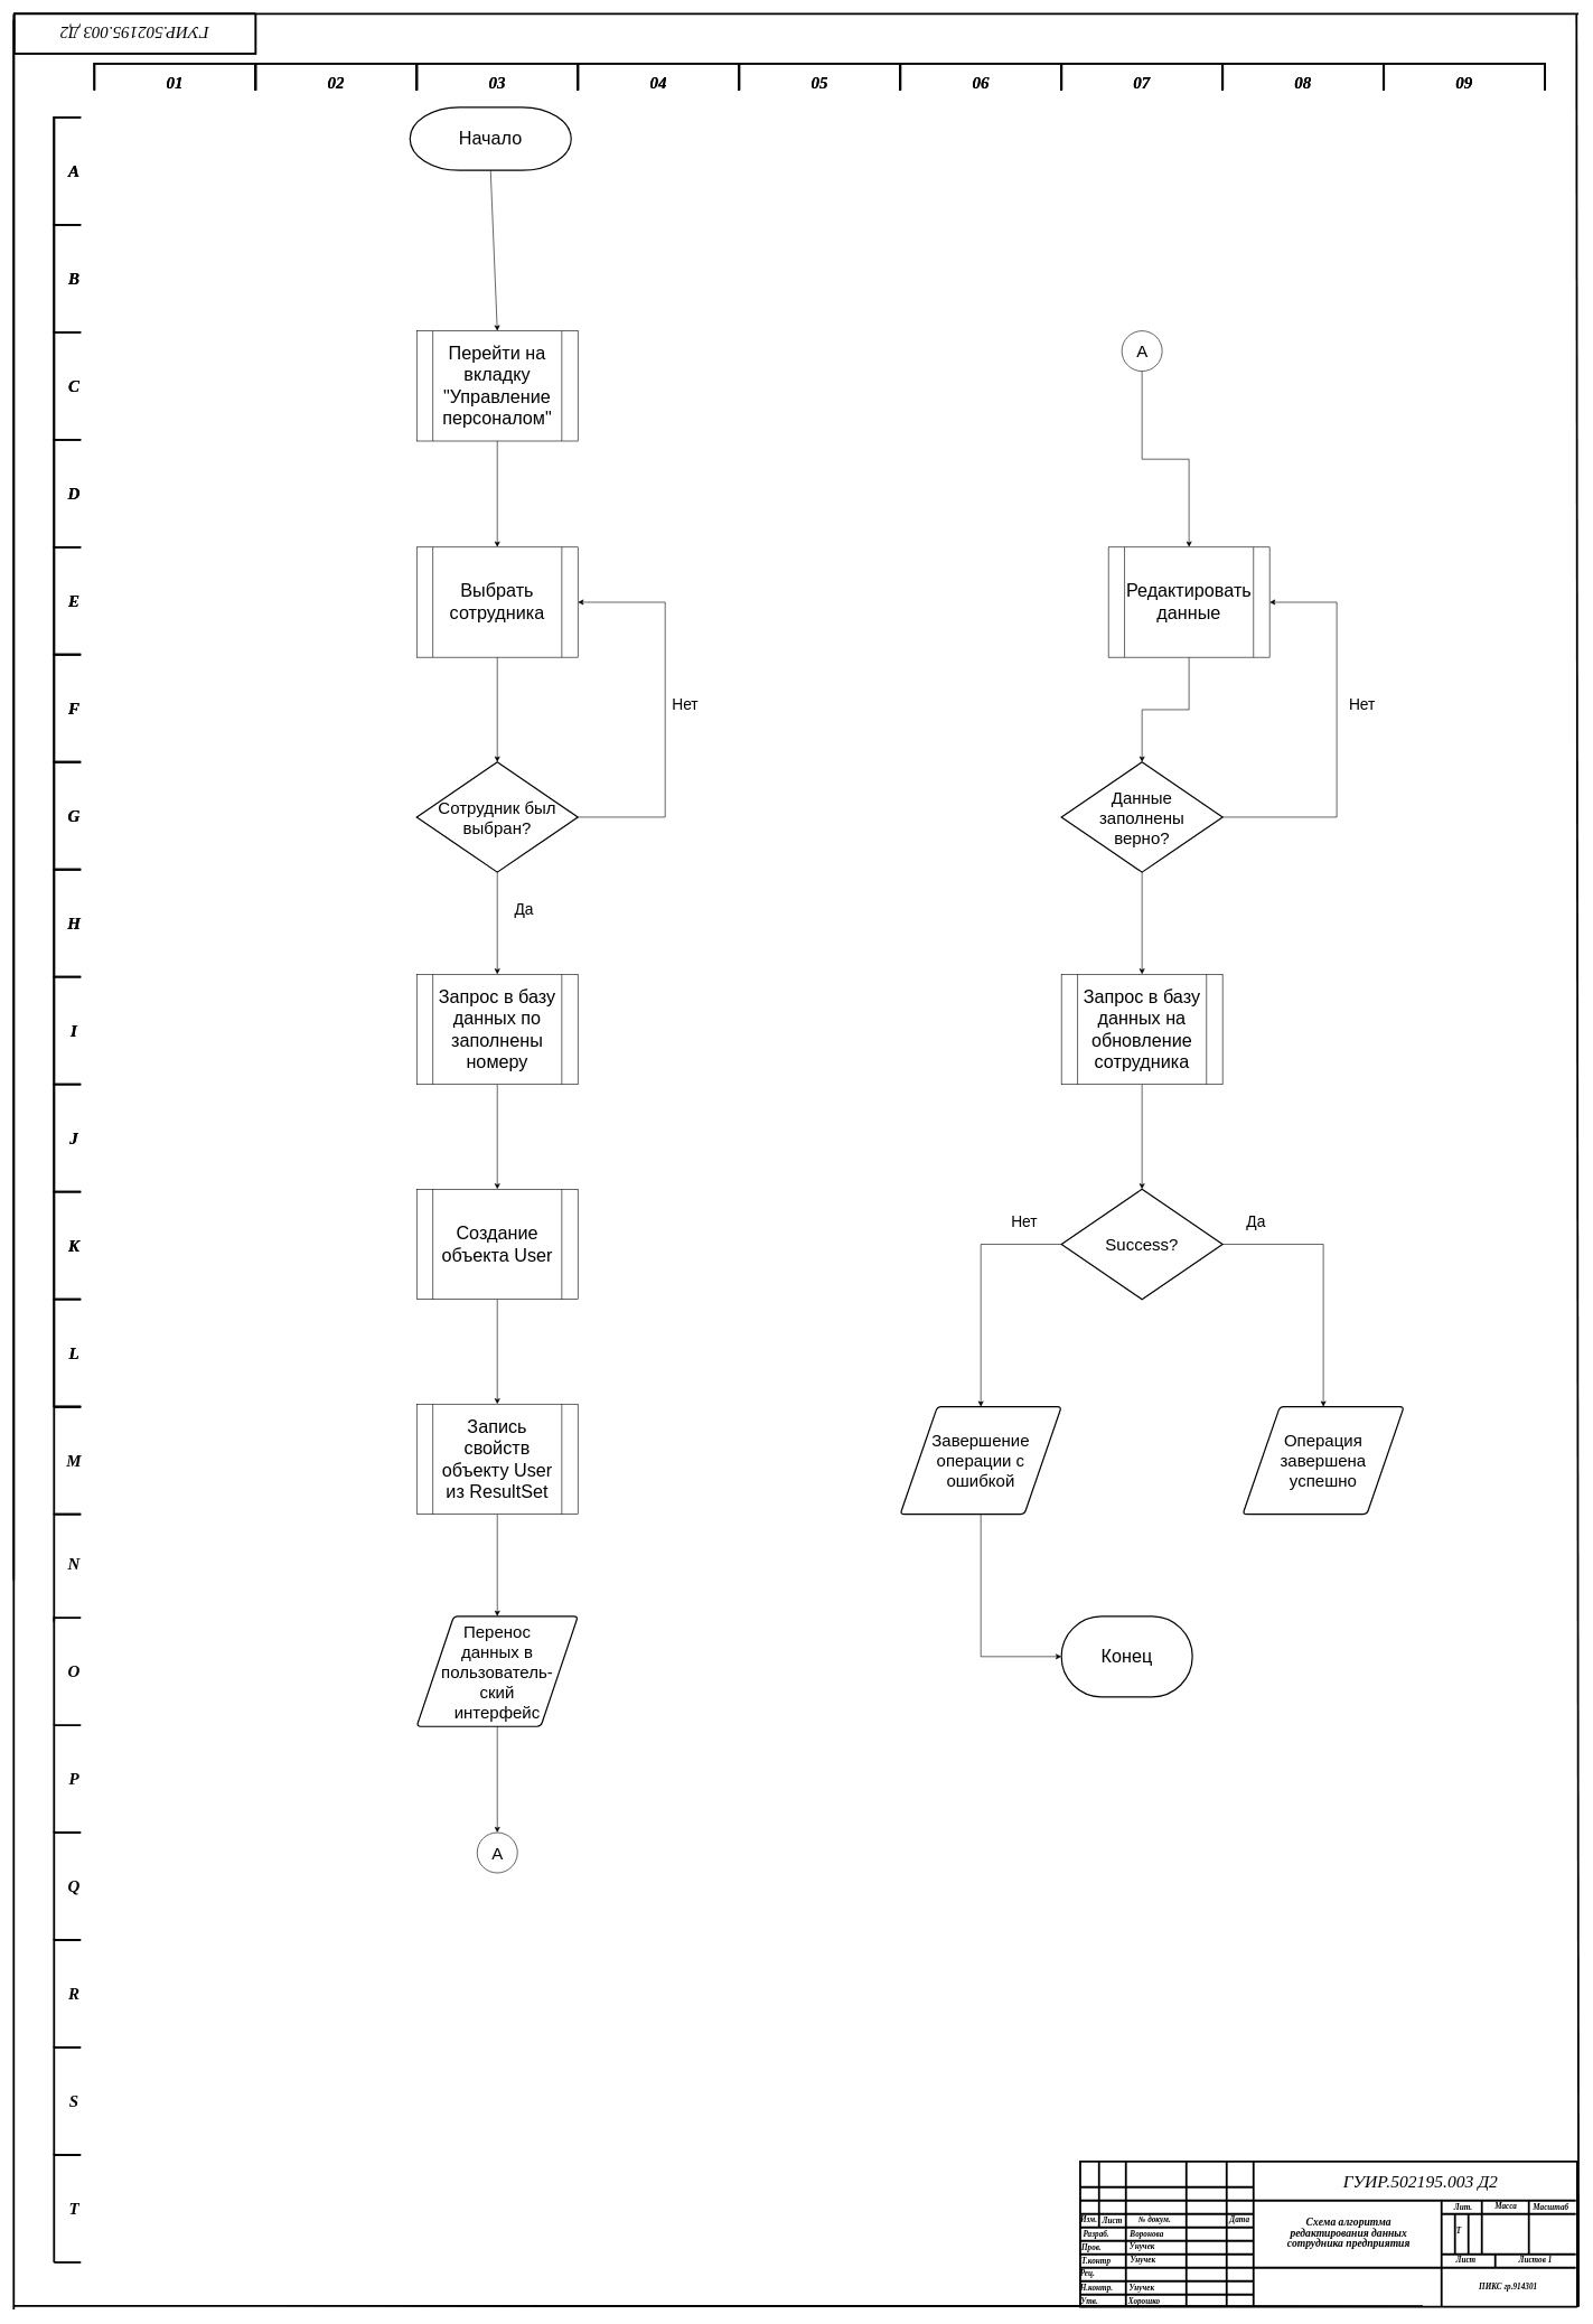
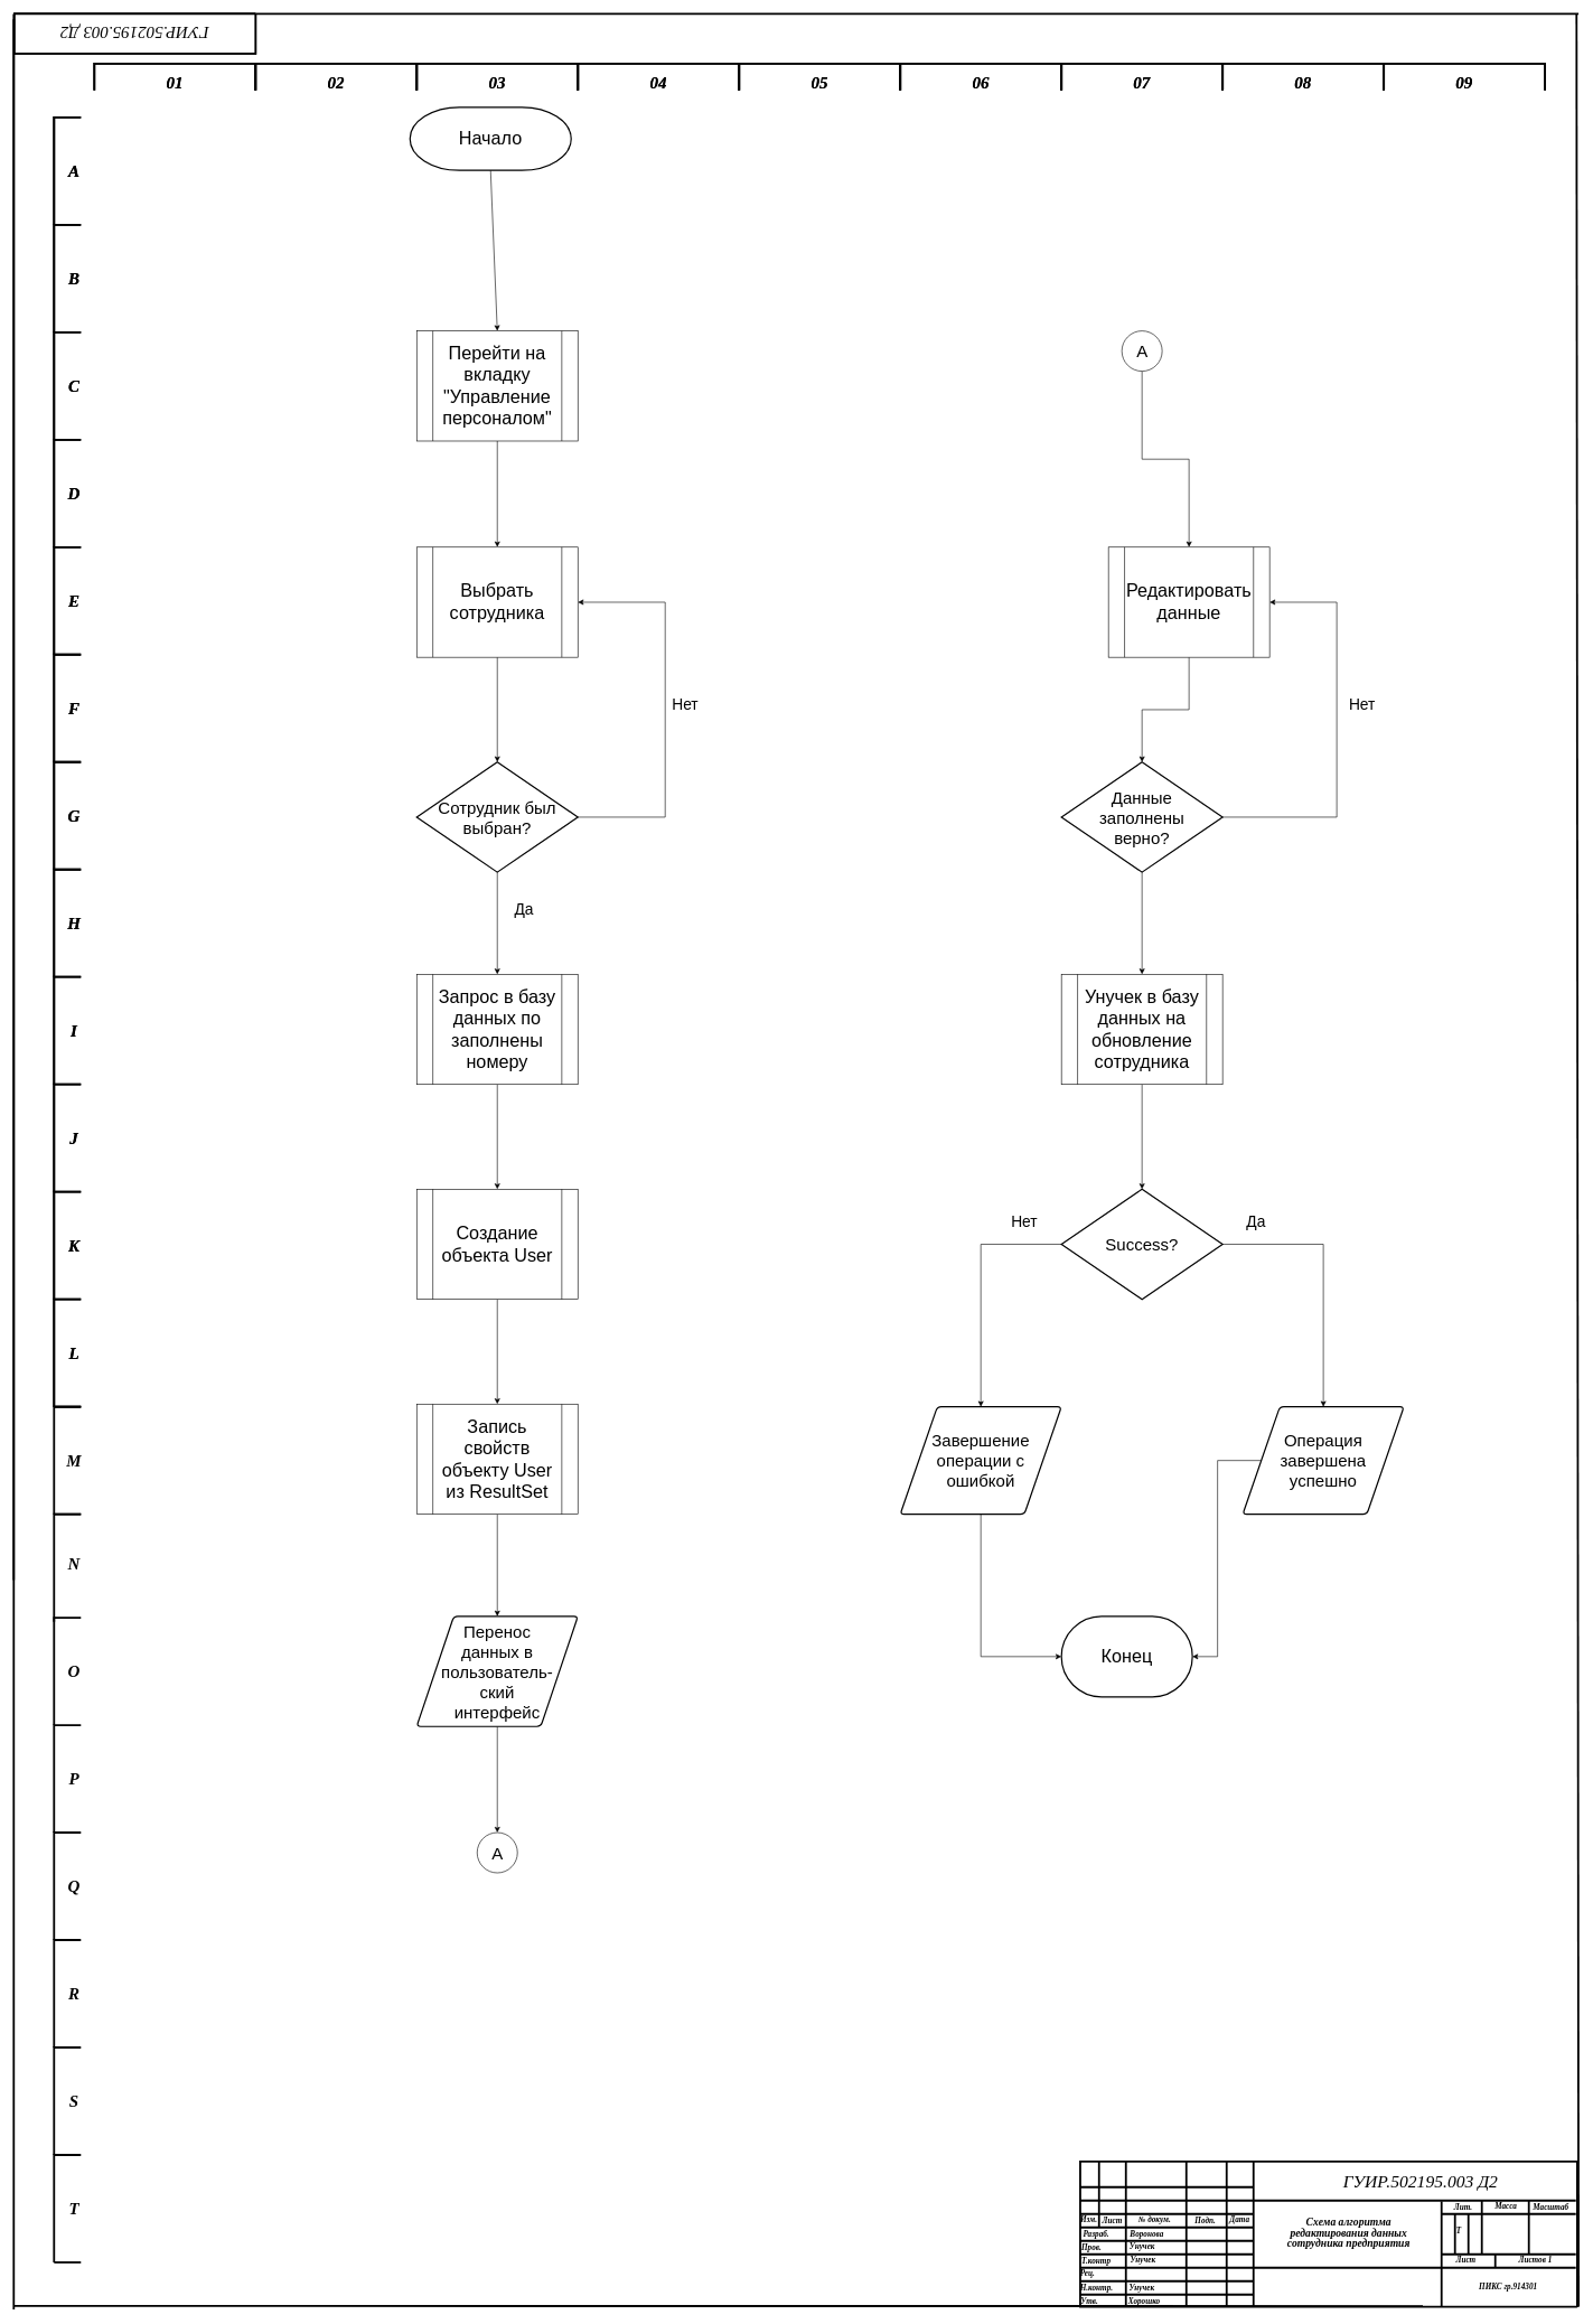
- <mxCell id="97" value="&lt;font style=&quot;font-size: 27px&quot;&gt;Запрос в базу данных на обновление сотрудника&lt;/font&gt;" style="shape=process;whiteSpace=wrap;html=1;backgroundOutline=1;" parent="1" vertex="1"><mxGeometry x="1580" y="1450" width="240" height="164" as="geometry" /></mxCell>
+ <mxCell id="97" value="&lt;font style=&quot;font-size: 27px&quot;&gt;Унучек в базу данных на обновление сотрудника&lt;/font&gt;" style="shape=process;whiteSpace=wrap;html=1;backgroundOutline=1;" parent="1" vertex="1"><mxGeometry x="1580" y="1450" width="240" height="164" as="geometry" /></mxCell>
+ <mxCell id="76" style="edgeStyle=orthogonalEdgeStyle;rounded=0;orthogonalLoop=1;jettySize=auto;html=1;entryX=1;entryY=0.5;entryDx=0;entryDy=0;entryPerimeter=0;fontSize=27;" parent="1" source="77" target="78" edge="1"><mxGeometry relative="1" as="geometry" /></mxCell>
+ <mxCell id="141" value="&lt;font style=&quot;font-size:12px;font-family:GOST type B;color:#000000;direction:ltr;letter-spacing:0px;line-height:120%;opacity:1&quot;&gt;&lt;i&gt;&lt;b&gt;Подп.&lt;br/&gt;&lt;/b&gt;&lt;/i&gt;&lt;/font&gt;" style="verticalAlign=middle;align=center;vsdxID=115;fillColor=none;gradientColor=none;shape=stencil(nZBLDoAgDERP0z3SIyjew0SURgSD+Lu9kMZoXLhwN9O+tukAlrNpJg1SzDH4QW/URgNYgZTkjA4UkwJUgGXng+6DX1zLfmoymdXo17xh5zmRJ6Q42BWCfc2oJfdAr+Yv+AP9Cb7OJ3H/2JG1HNGz/84klThPVCc=);strokeColor=none;strokeWidth=3;labelBackgroundColor=none;rounded=0;html=1;whiteSpace=wrap;" parent="106" vertex="1"><mxGeometry x="1772" y="3296" width="45" height="19" as="geometry" /></mxCell>
